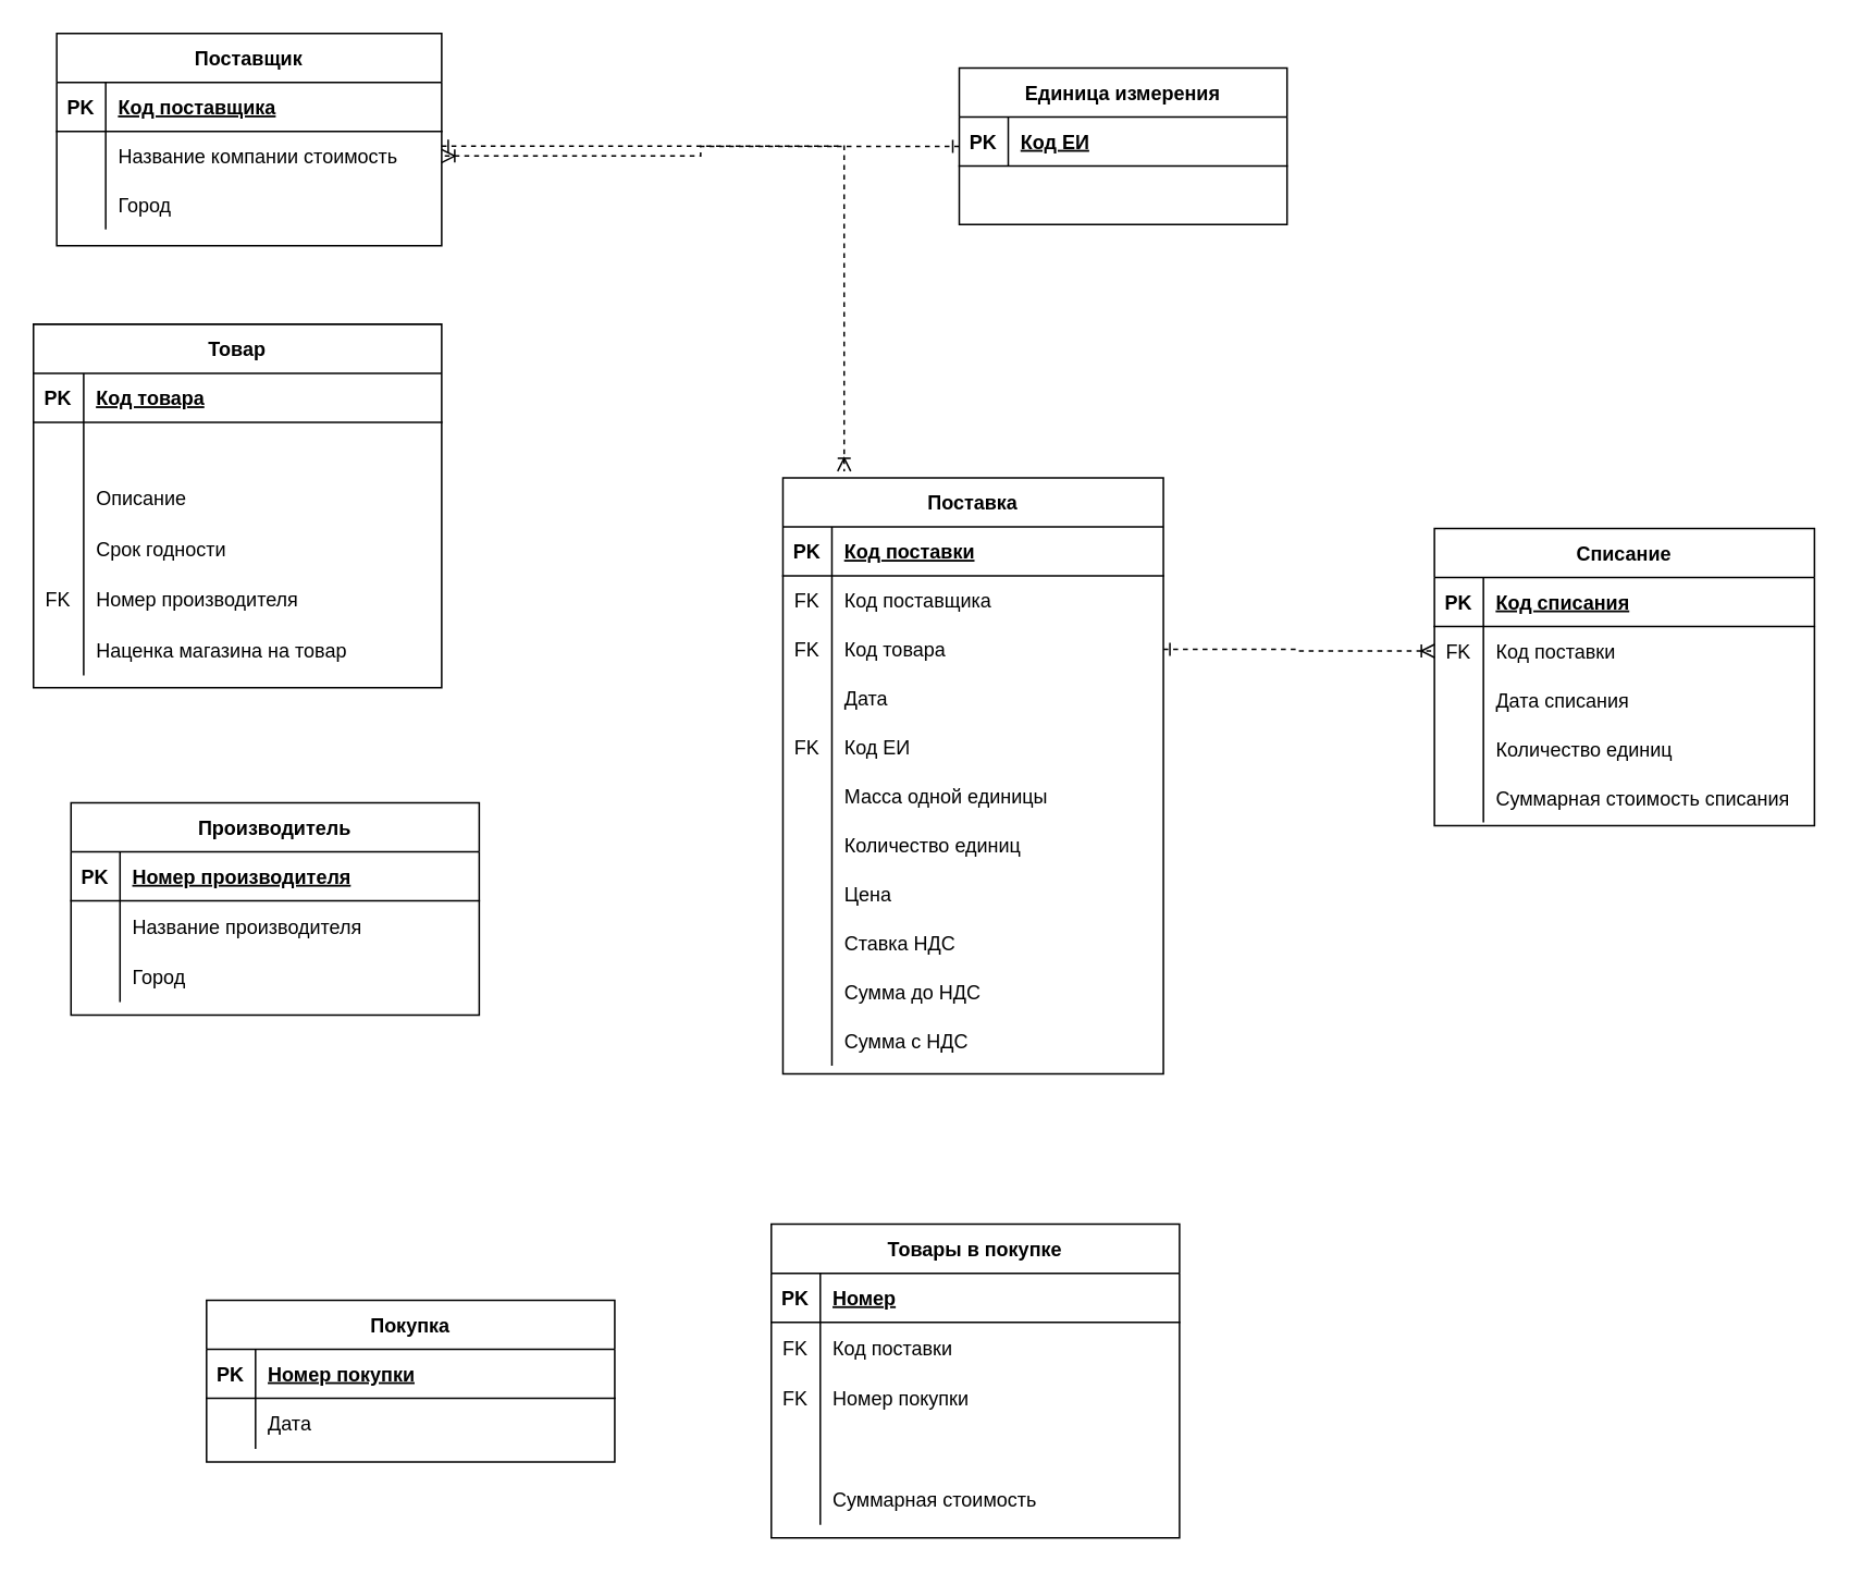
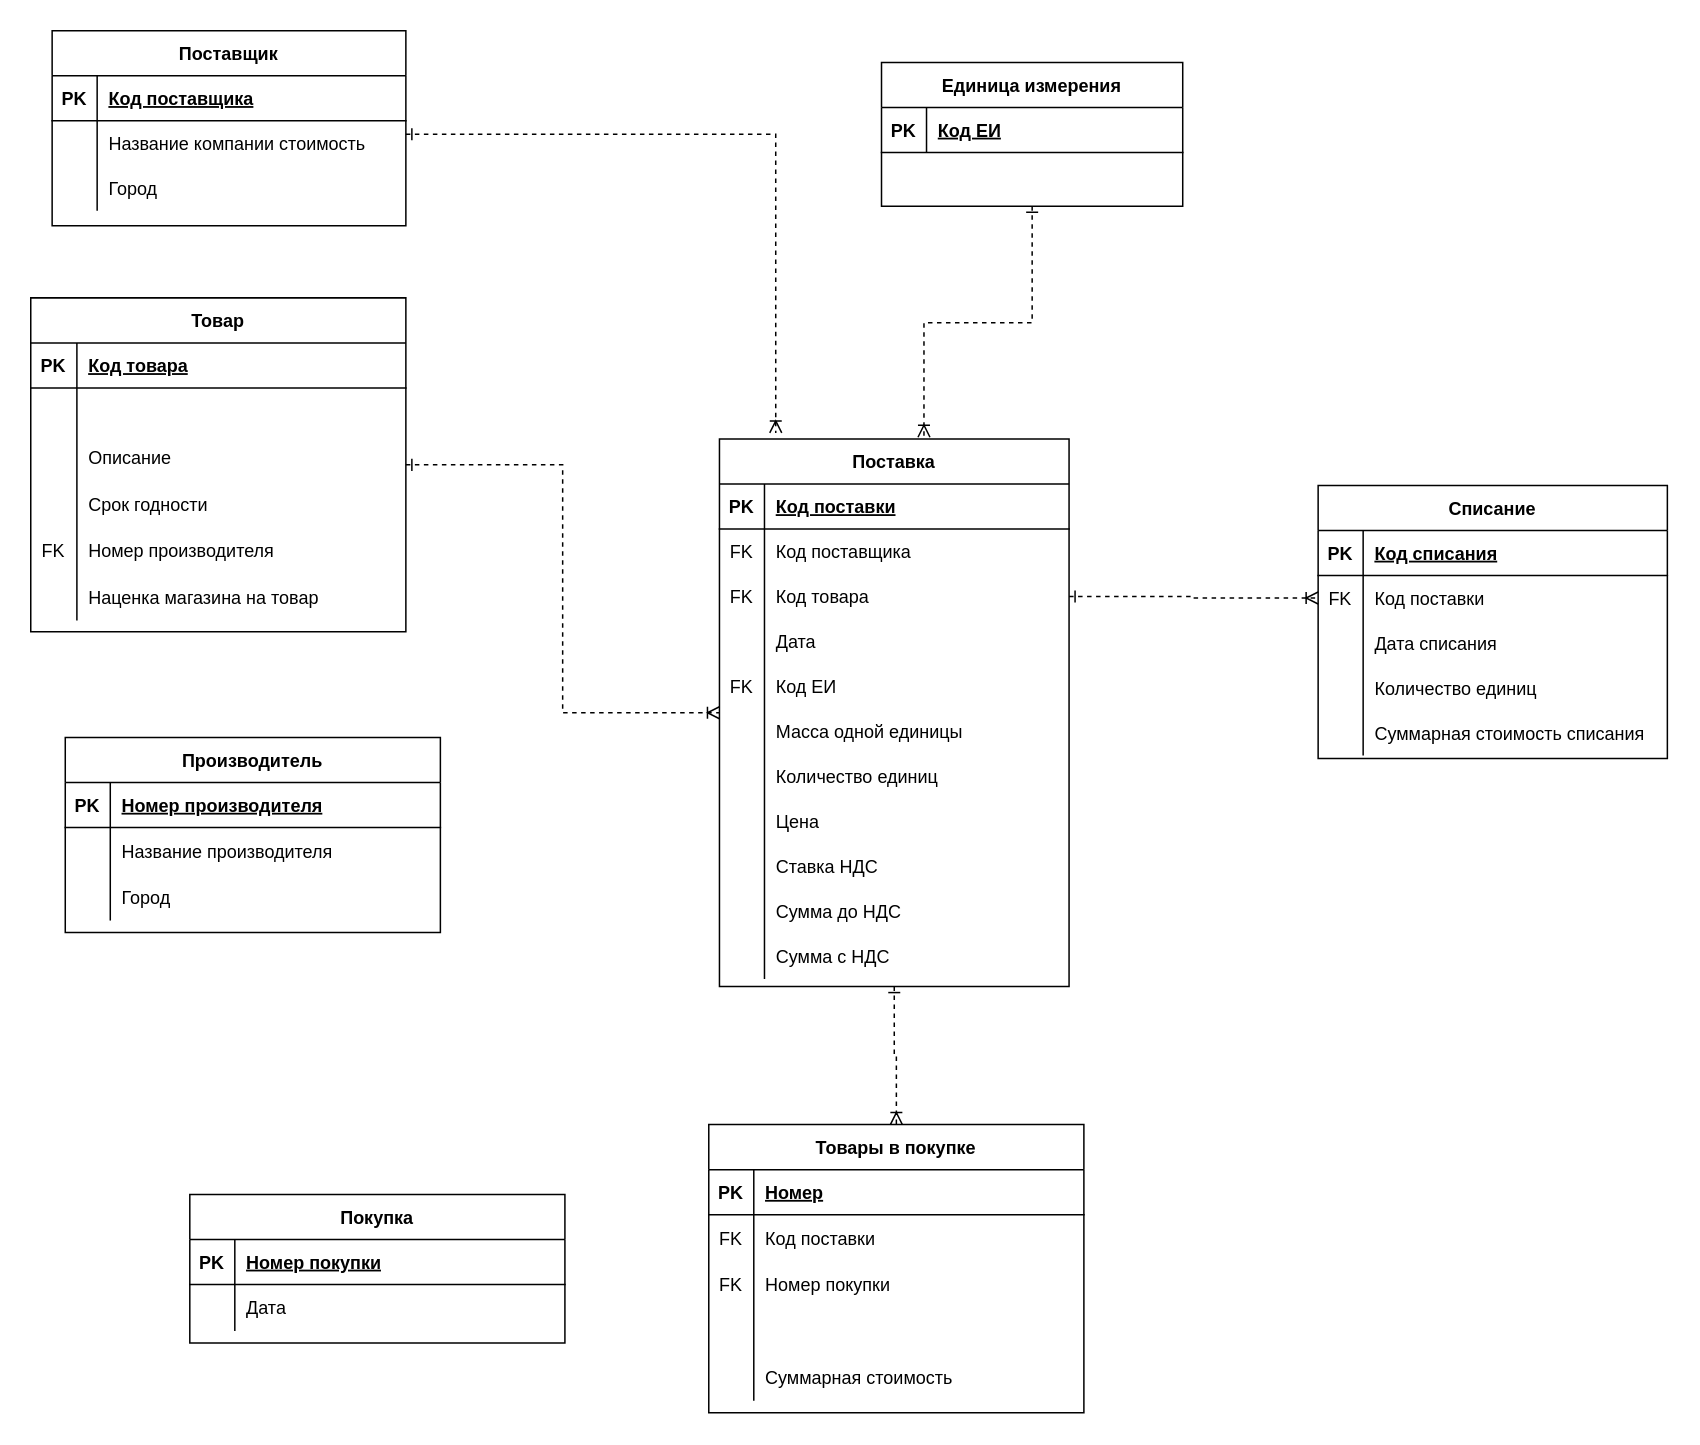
- <mxCell id="82" style="edgeStyle=orthogonalEdgeStyle;rounded=0;orthogonalLoop=1;jettySize=auto;html=1;endArrow=ERoneToMany;endFill=0;startArrow=ERone;startFill=0;dashed=1;" parent="1" source="76" target="8" edge="1"><mxGeometry relative="1" as="geometry"><mxPoint x="561" y="257" as="sourcePoint" /><mxPoint x="482" y="158" as="targetPoint" /></mxGeometry></mxCell>
+ <mxCell id="82" style="edgeStyle=orthogonalEdgeStyle;rounded=0;orthogonalLoop=1;jettySize=auto;html=1;endArrow=ERoneToMany;endFill=0;startArrow=ERone;startFill=0;entryX=0.585;entryY=-0.003;entryDx=0;entryDy=0;entryPerimeter=0;dashed=1;" parent="1" source="76" target="42" edge="1"><mxGeometry relative="1" as="geometry"><mxPoint x="561" y="257" as="sourcePoint" /><mxPoint x="482" y="158" as="targetPoint" /></mxGeometry></mxCell>
+ <mxCell id="22" style="edgeStyle=orthogonalEdgeStyle;rounded=0;orthogonalLoop=1;jettySize=auto;html=1;strokeColor=default;align=center;verticalAlign=middle;fontFamily=Helvetica;fontSize=11;fontColor=default;labelBackgroundColor=default;startArrow=ERone;startFill=0;endArrow=ERoneToMany;endFill=0;dashed=1;" parent="1" source="23" target="42" edge="1"><mxGeometry relative="1" as="geometry" /></mxCell>
+ <mxCell id="41" style="edgeStyle=orthogonalEdgeStyle;rounded=0;orthogonalLoop=1;jettySize=auto;html=1;strokeColor=default;align=center;verticalAlign=middle;fontFamily=Helvetica;fontSize=11;fontColor=default;labelBackgroundColor=default;startArrow=ERone;startFill=0;endArrow=ERoneToMany;endFill=0;dashed=1;" parent="1" source="42" target="91" edge="1"><mxGeometry relative="1" as="geometry" /></mxCell>
